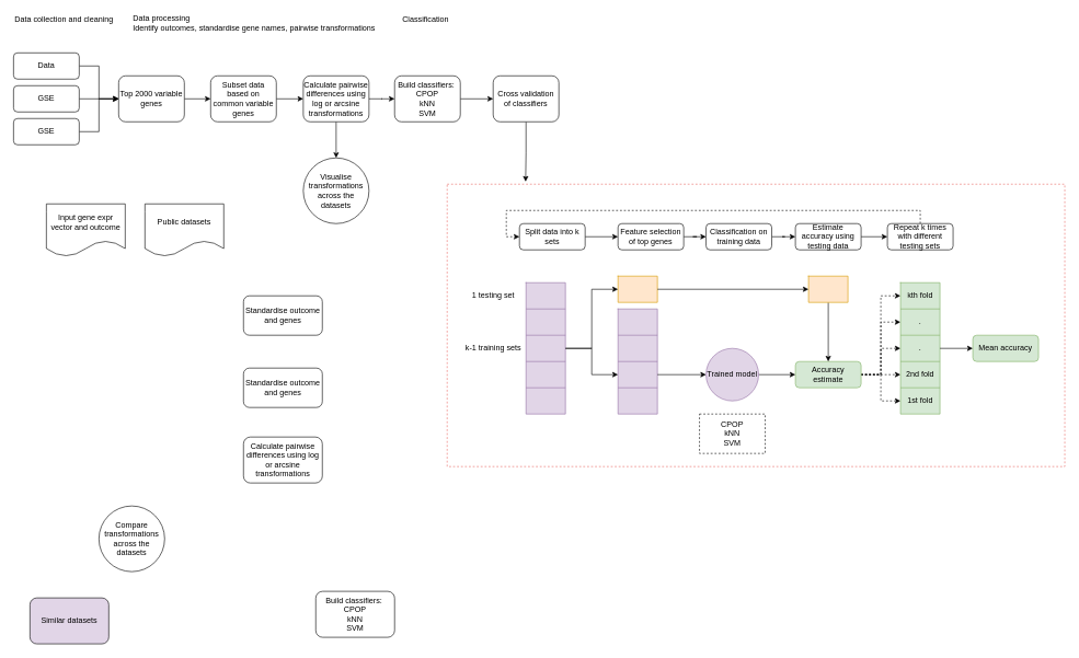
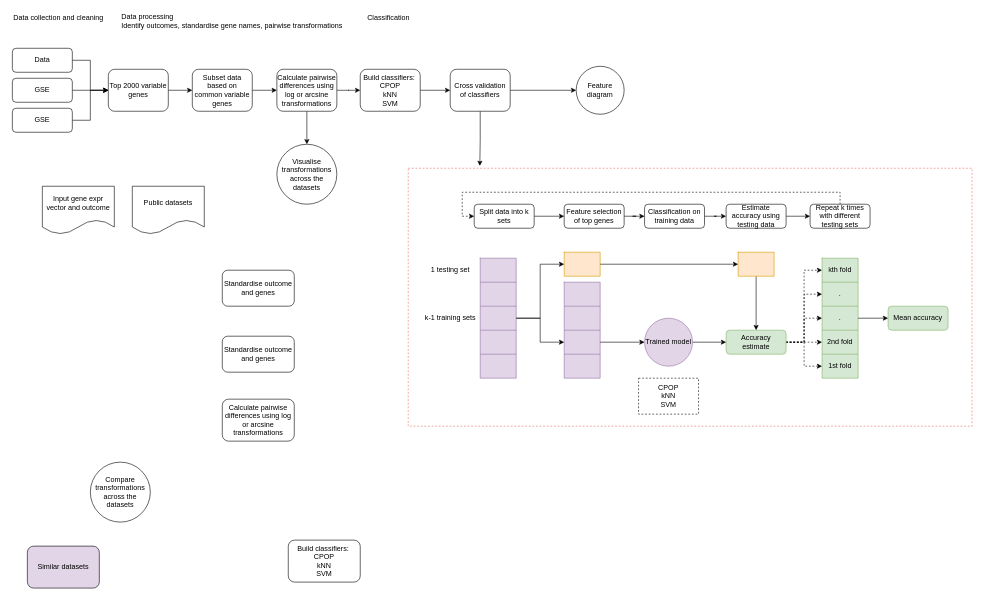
+ <mxCell id="15" value="" style="edgeStyle=orthogonalEdgeStyle;rounded=0;orthogonalLoop=1;jettySize=auto;html=1;entryX=0;entryY=0.5;entryDx=0;entryDy=0;" edge="1" parent="1" source="17" target="89"><mxGeometry relative="1" as="geometry"><mxPoint x="960" y="150" as="targetPoint" /></mxGeometry></mxCell>
+ <mxCell id="89" value="Feature diagram" style="ellipse;whiteSpace=wrap;html=1;aspect=fixed;rounded=1;glass=0;strokeColor=#000000;fillColor=default;" vertex="1" parent="1"><mxGeometry x="960" y="110" width="80" height="80" as="geometry" /></mxCell>
